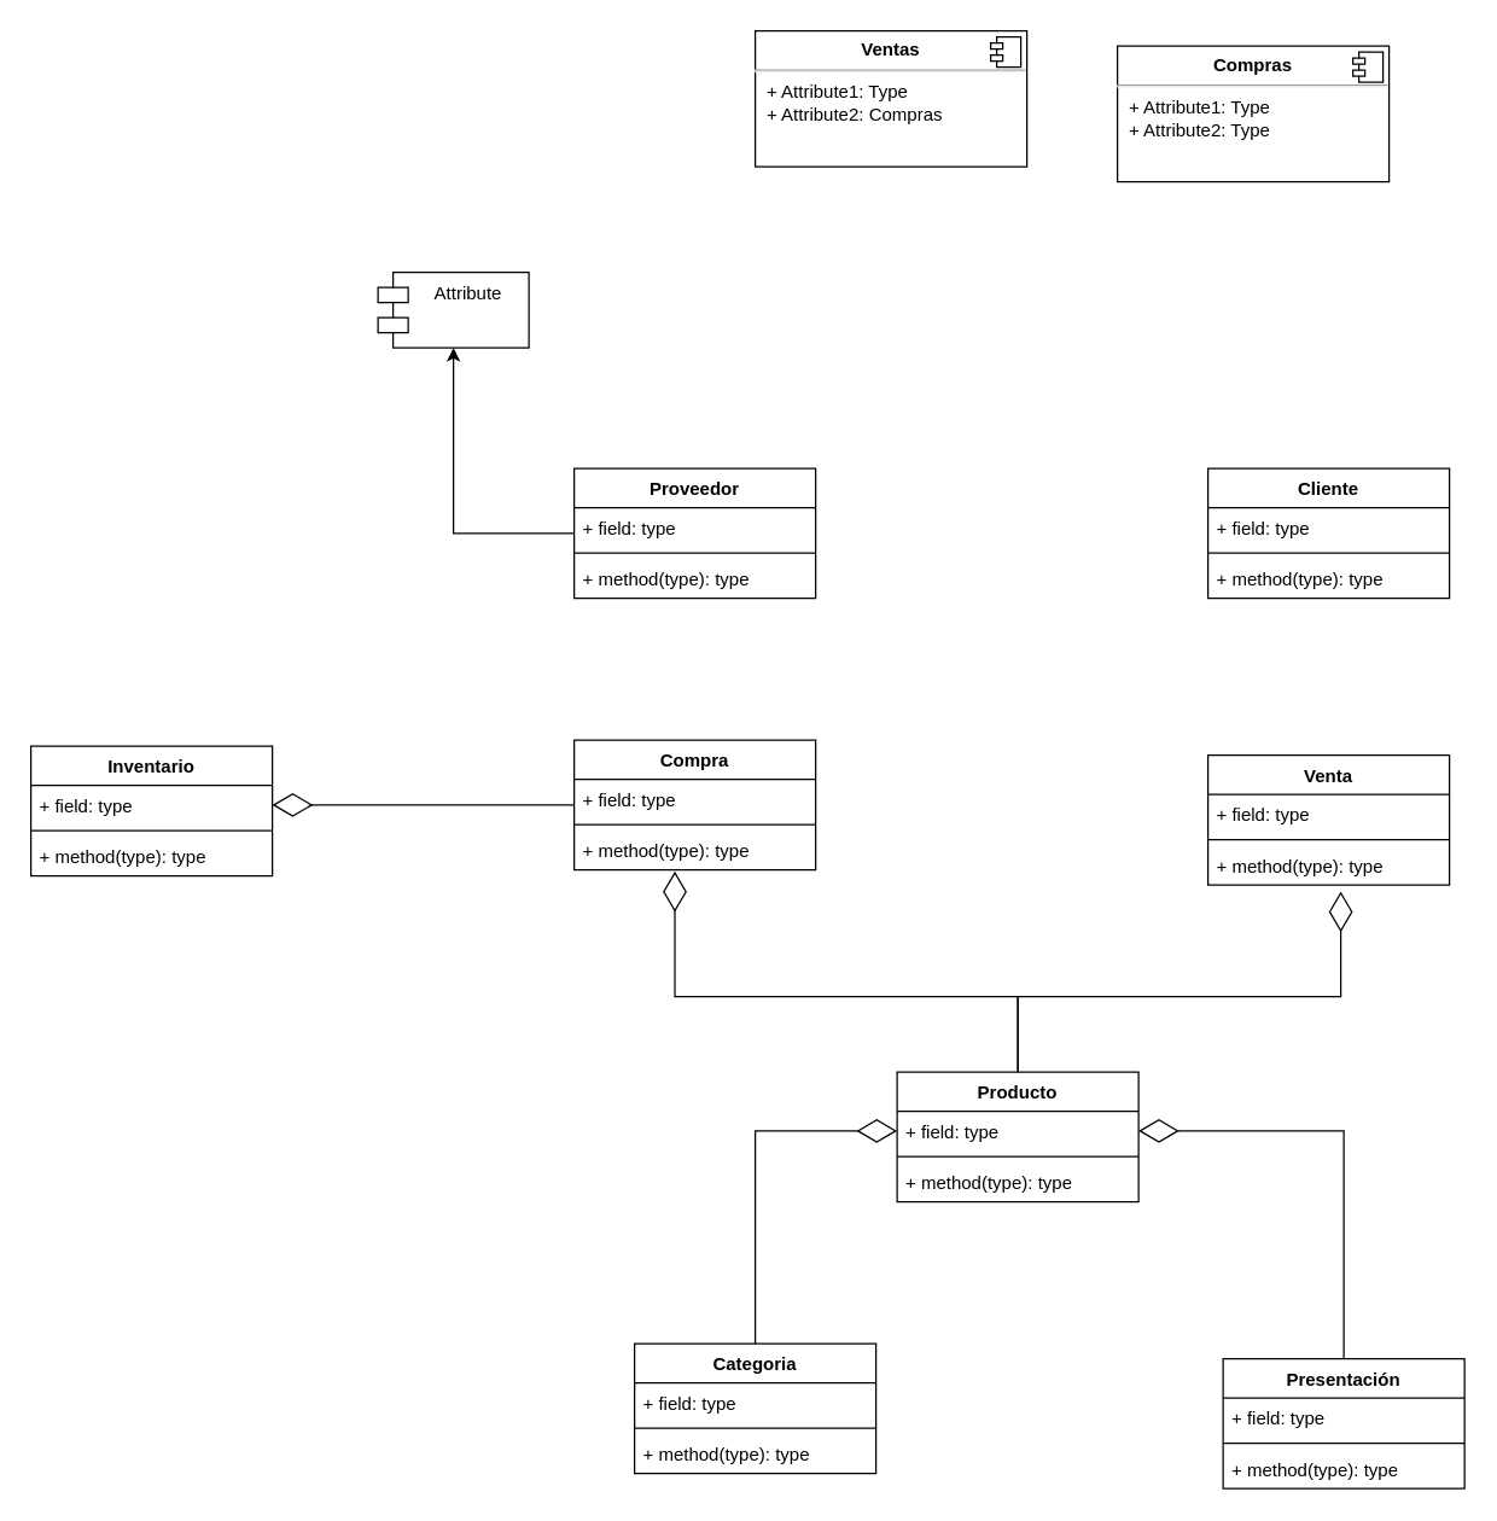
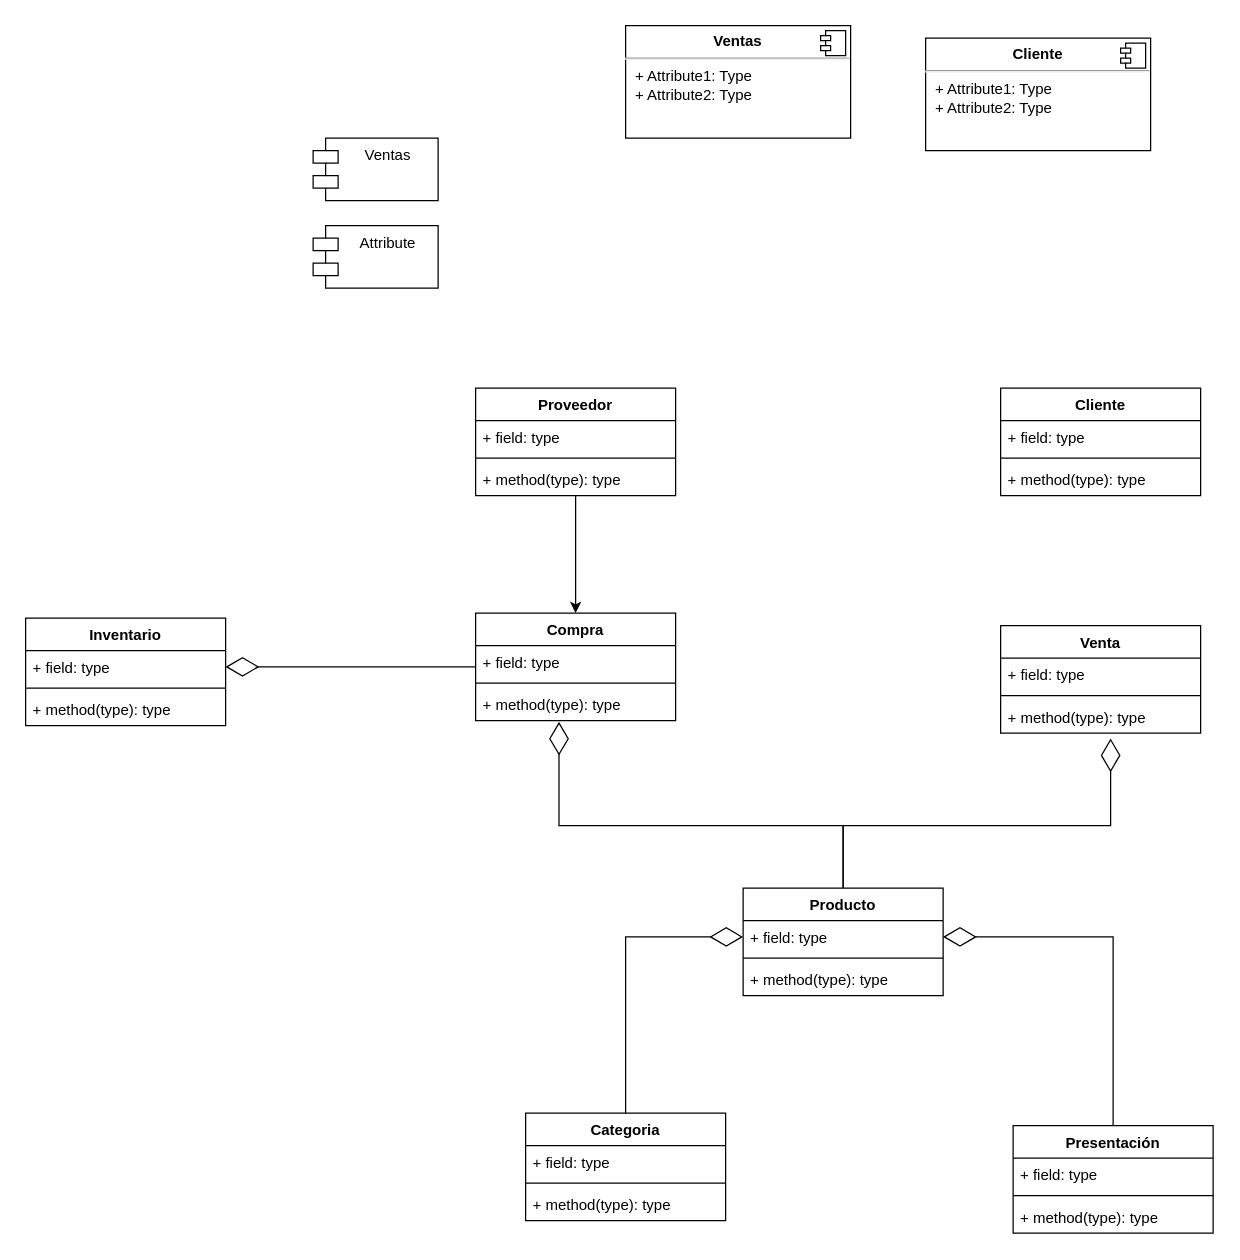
- <mxCell id="4" value="&lt;p style=&quot;margin:0px;margin-top:6px;text-align:center;&quot;&gt;&lt;b&gt;Ventas&lt;/b&gt;&lt;/p&gt;&lt;hr&gt;&lt;p style=&quot;margin:0px;margin-left:8px;&quot;&gt;+ Attribute1: Type&lt;br&gt;+ Attribute2: Compras&lt;/p&gt;" style="align=left;overflow=fill;html=1;dropTarget=0;whiteSpace=wrap;" vertex="1" parent="1"><mxGeometry x="500" y="20" width="180" height="90" as="geometry" /></mxCell>
+ <mxCell id="4" value="&lt;p style=&quot;margin:0px;margin-top:6px;text-align:center;&quot;&gt;&lt;b&gt;Ventas&lt;/b&gt;&lt;/p&gt;&lt;hr&gt;&lt;p style=&quot;margin:0px;margin-left:8px;&quot;&gt;+ Attribute1: Type&lt;br&gt;+ Attribute2: Type&lt;/p&gt;" style="align=left;overflow=fill;html=1;dropTarget=0;whiteSpace=wrap;" vertex="1" parent="1"><mxGeometry x="500" y="20" width="180" height="90" as="geometry" /></mxCell>
- <mxCell id="6" value="&lt;p style=&quot;margin:0px;margin-top:6px;text-align:center;&quot;&gt;&lt;b&gt;Compras&lt;/b&gt;&lt;/p&gt;&lt;hr&gt;&lt;p style=&quot;margin:0px;margin-left:8px;&quot;&gt;+ Attribute1: Type&lt;br&gt;+ Attribute2: Type&lt;/p&gt;" style="align=left;overflow=fill;html=1;dropTarget=0;whiteSpace=wrap;" vertex="1" parent="1"><mxGeometry x="740" y="30" width="180" height="90" as="geometry" /></mxCell>
+ <mxCell id="6" value="&lt;p style=&quot;margin:0px;margin-top:6px;text-align:center;&quot;&gt;&lt;b&gt;Cliente&lt;/b&gt;&lt;/p&gt;&lt;hr&gt;&lt;p style=&quot;margin:0px;margin-left:8px;&quot;&gt;+ Attribute1: Type&lt;br&gt;+ Attribute2: Type&lt;/p&gt;" style="align=left;overflow=fill;html=1;dropTarget=0;whiteSpace=wrap;" vertex="1" parent="1"><mxGeometry x="740" y="30" width="180" height="90" as="geometry" /></mxCell>
+ <mxCell id="2" value="Ventas" style="shape=module;align=left;spacingLeft=20;align=center;verticalAlign=top;whiteSpace=wrap;html=1;" vertex="1" parent="1"><mxGeometry x="250" width="100" height="50" as="geometry" y="110" /></mxCell>
- <mxCell id="8" style="edgeStyle=orthogonalEdgeStyle;rounded=0;orthogonalLoop=1;jettySize=auto;html=1;" edge="1" parent="1" source="9" target="3"><mxGeometry relative="1" as="geometry" /></mxCell>
+ <mxCell id="8" style="edgeStyle=orthogonalEdgeStyle;rounded=0;orthogonalLoop=1;jettySize=auto;html=1;entryX=0.5;entryY=0;entryDx=0;entryDy=0;" edge="1" parent="1" source="9" target="36"><mxGeometry relative="1" as="geometry" /></mxCell>
